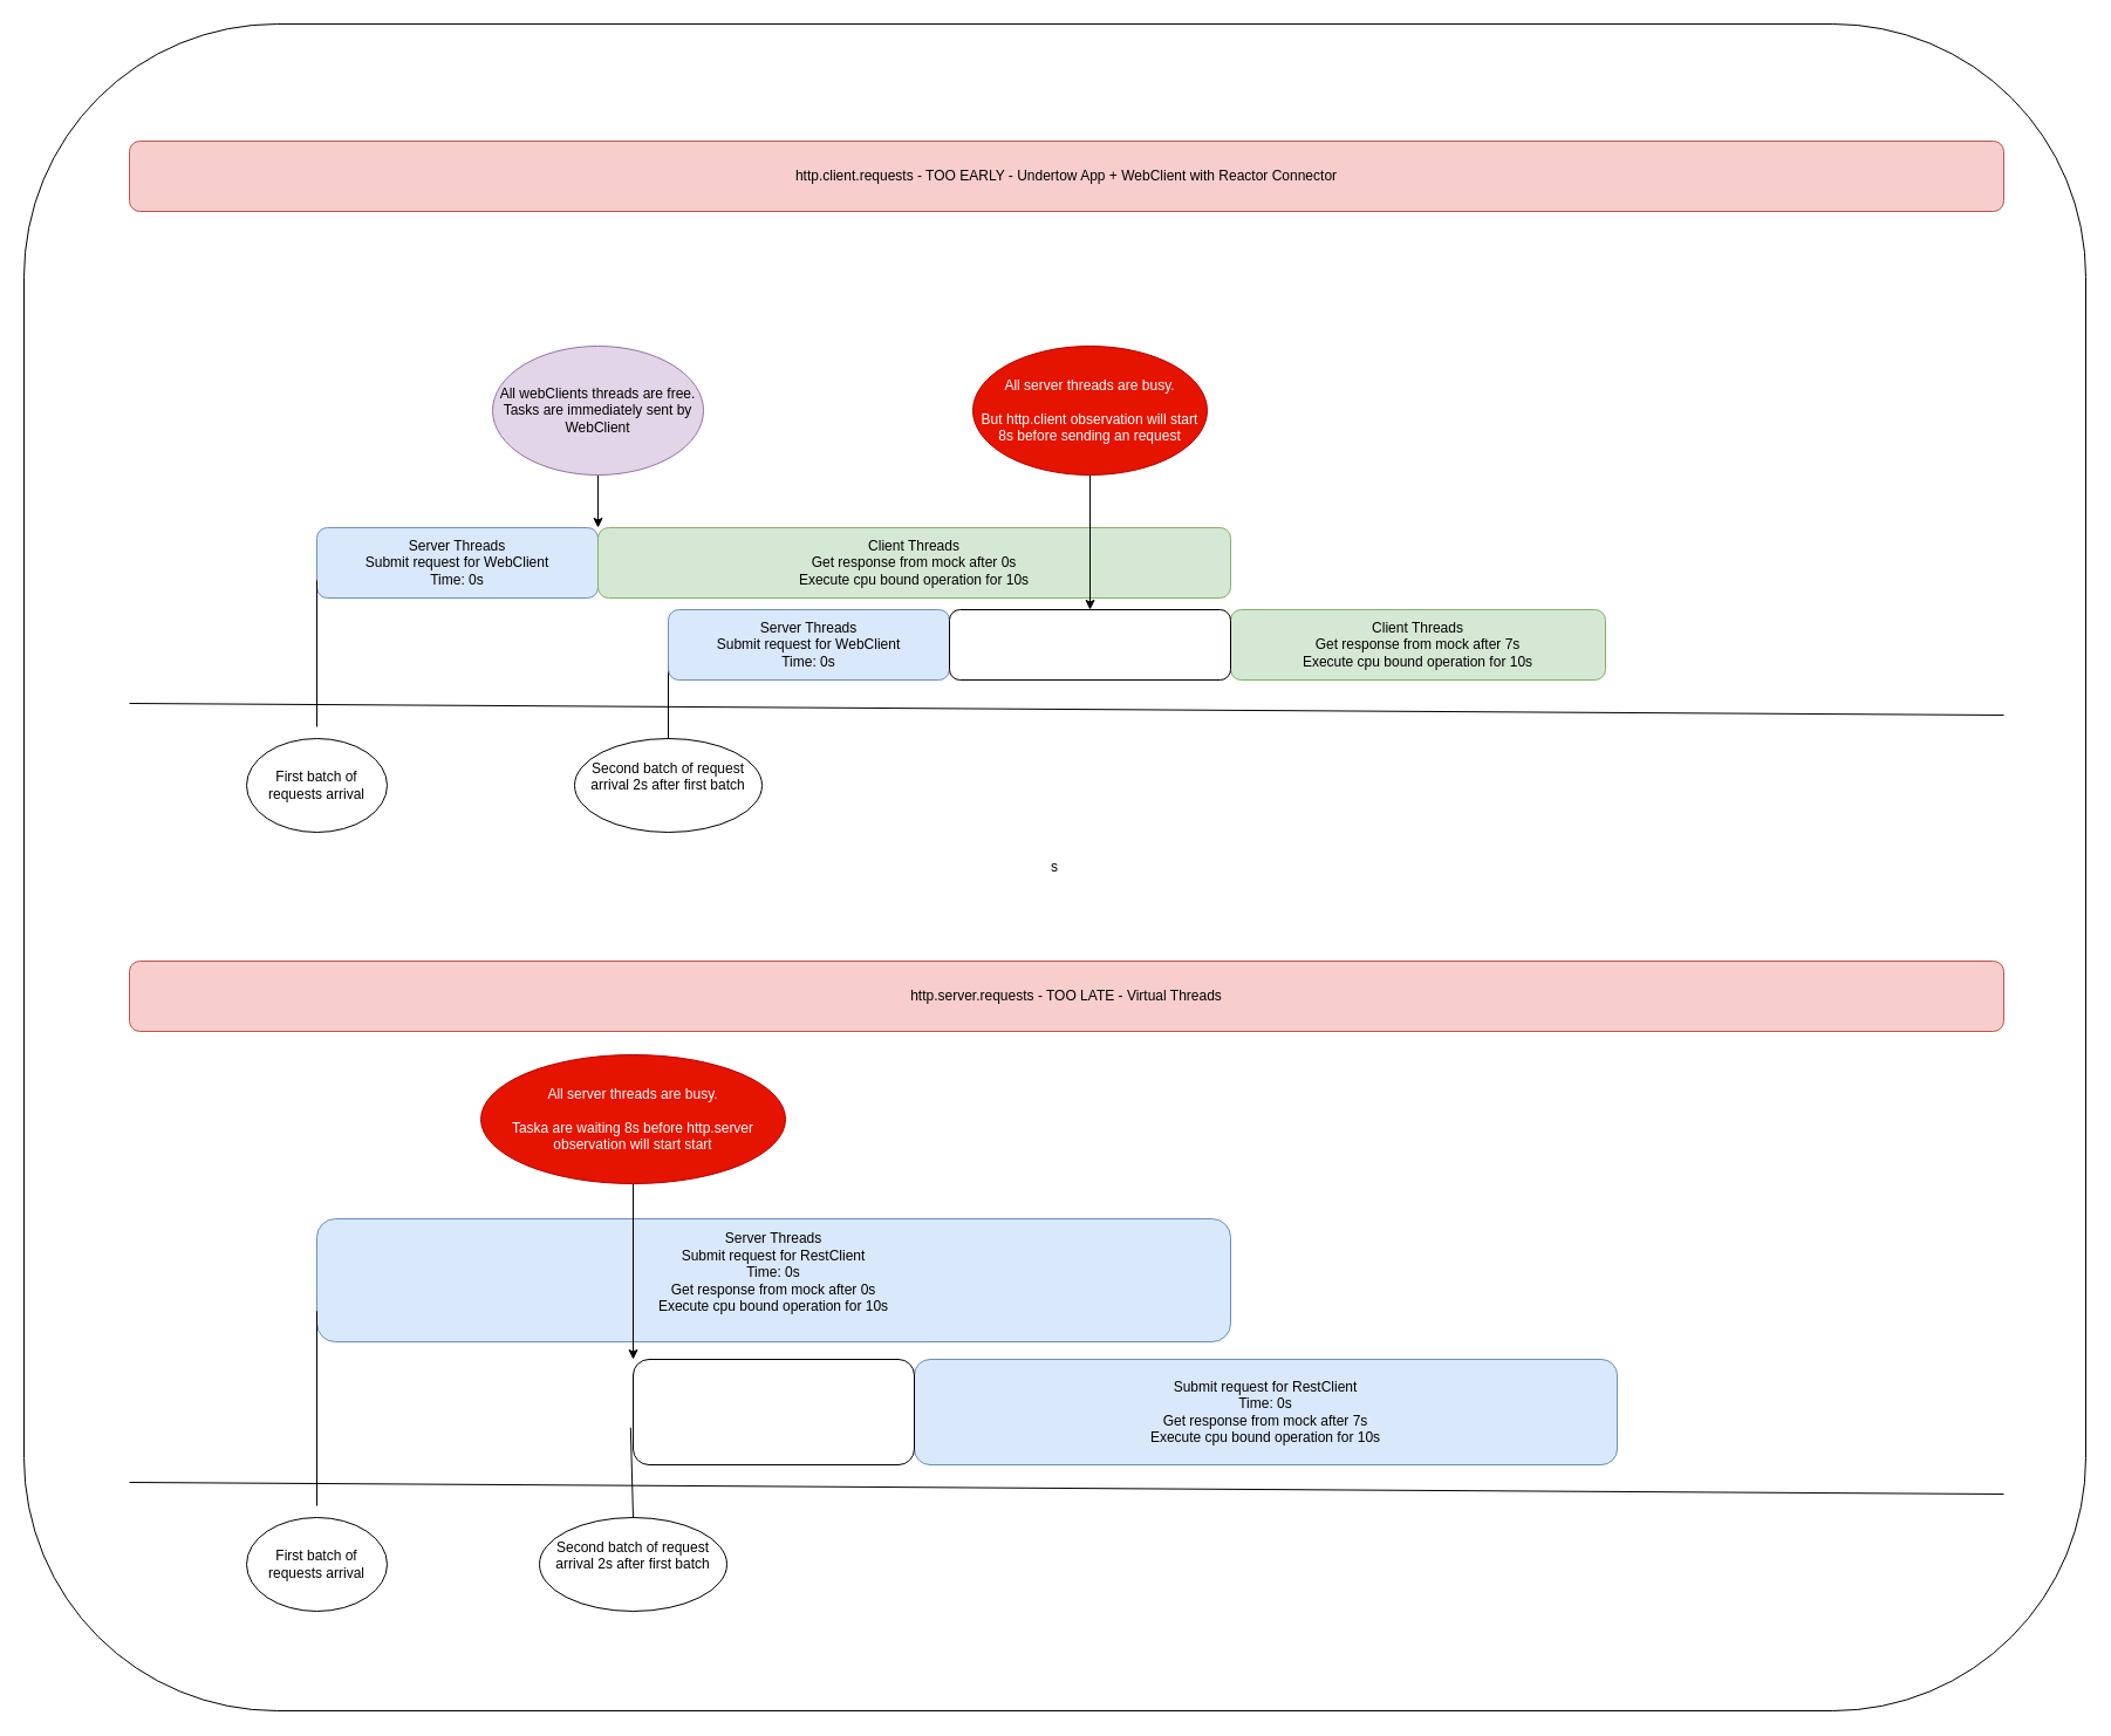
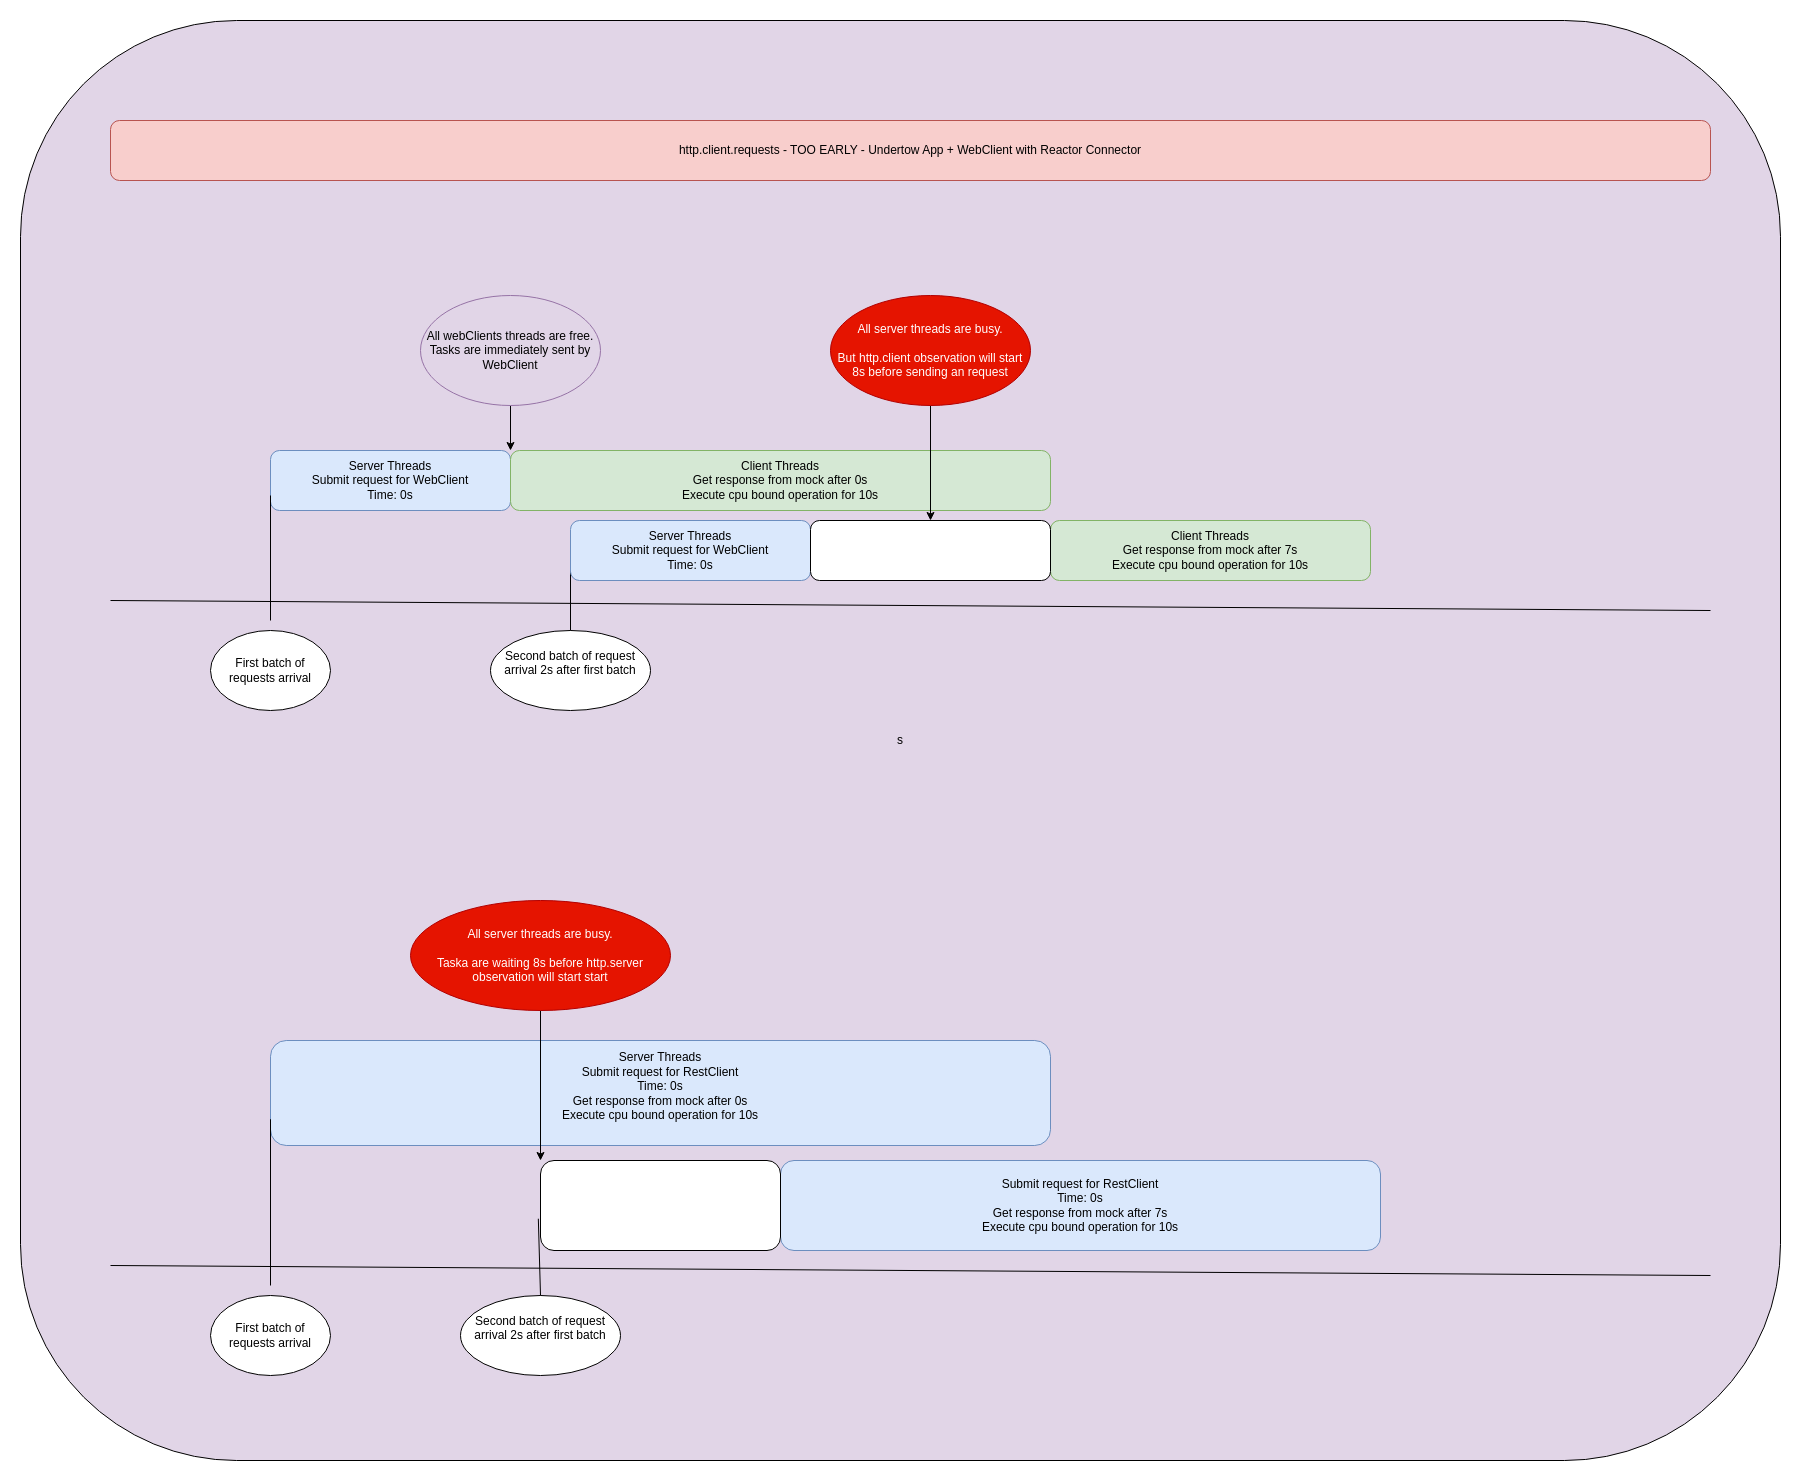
- <mxCell id="2" value="s" style="rounded=1;whiteSpace=wrap;html=1;" parent="1" vertex="1"><mxGeometry x="20" y="20" width="1760" height="1440" as="geometry" /></mxCell>
+ <mxCell id="2" value="s" style="rounded=1;whiteSpace=wrap;html=1;fillColor=#e1d5e7;" parent="1" vertex="1"><mxGeometry x="20" y="20" width="1760" height="1440" as="geometry" /></mxCell>
- <mxCell id="18" value="http.server.requests - TOO LATE - Virtual Threads" style="rounded=1;whiteSpace=wrap;html=1;fillColor=#f8cecc;strokeColor=#b85450;" parent="1" vertex="1"><mxGeometry y="820" width="1600" height="60" as="geometry" x="110" /></mxCell>
